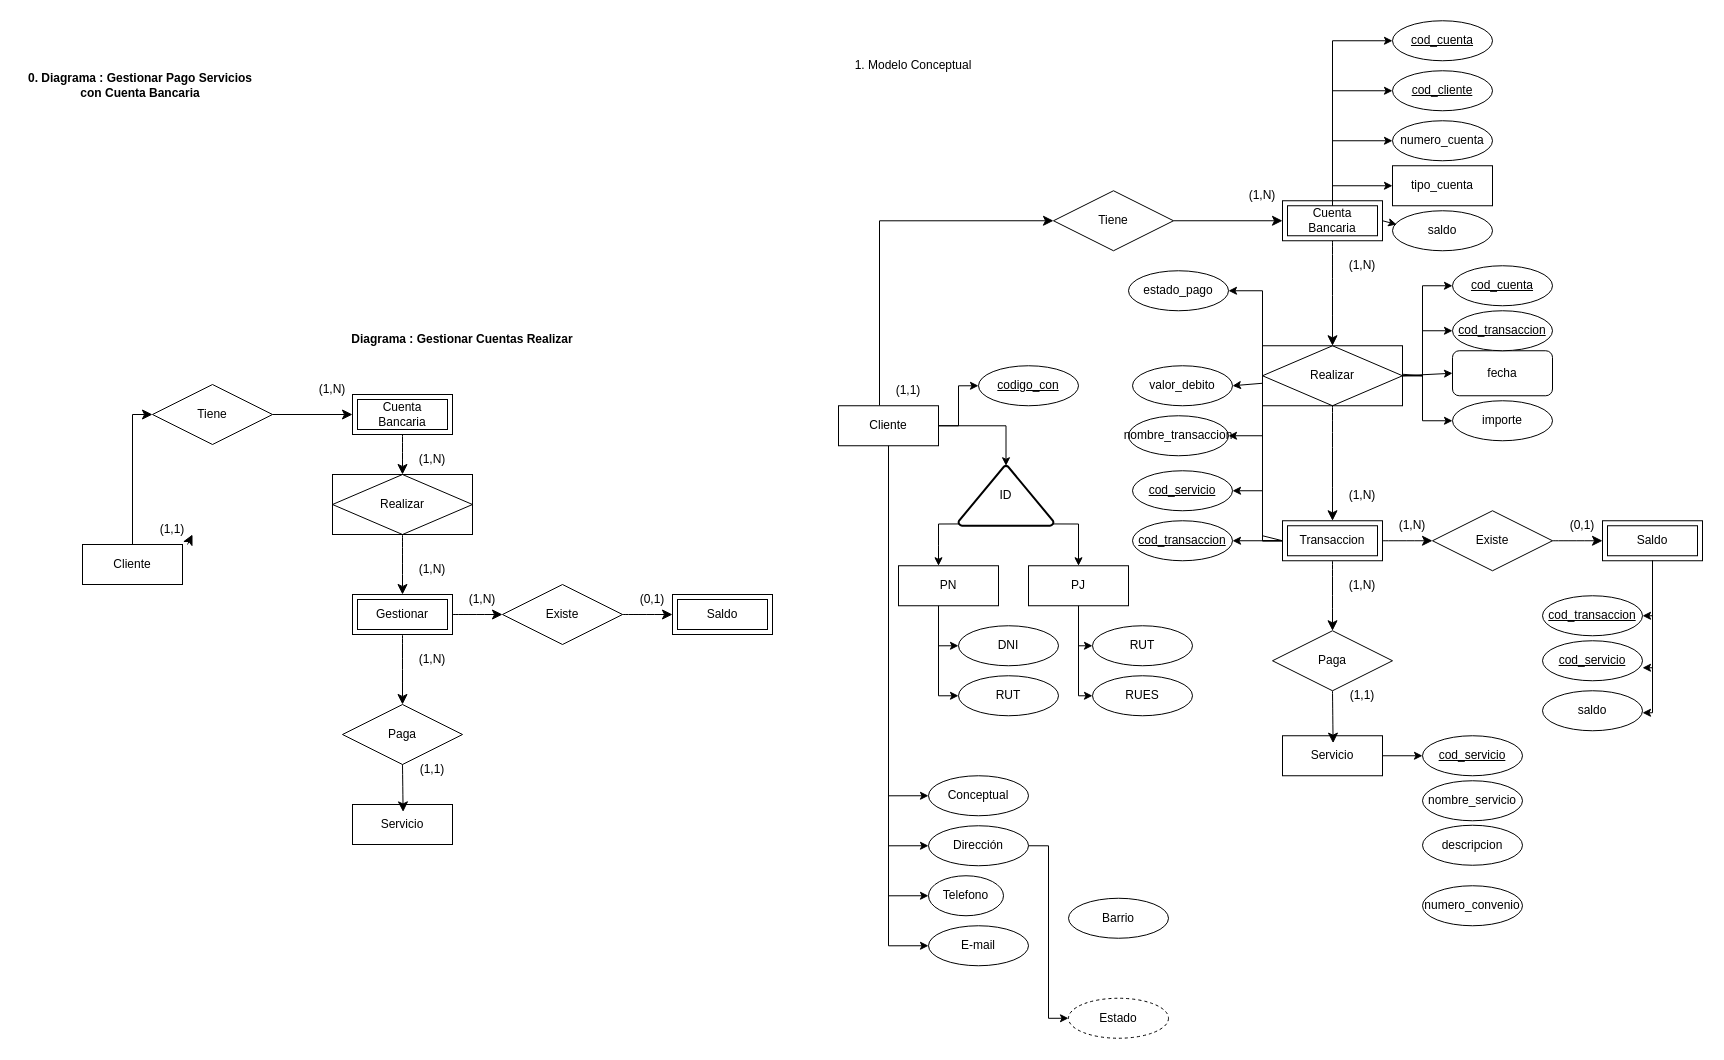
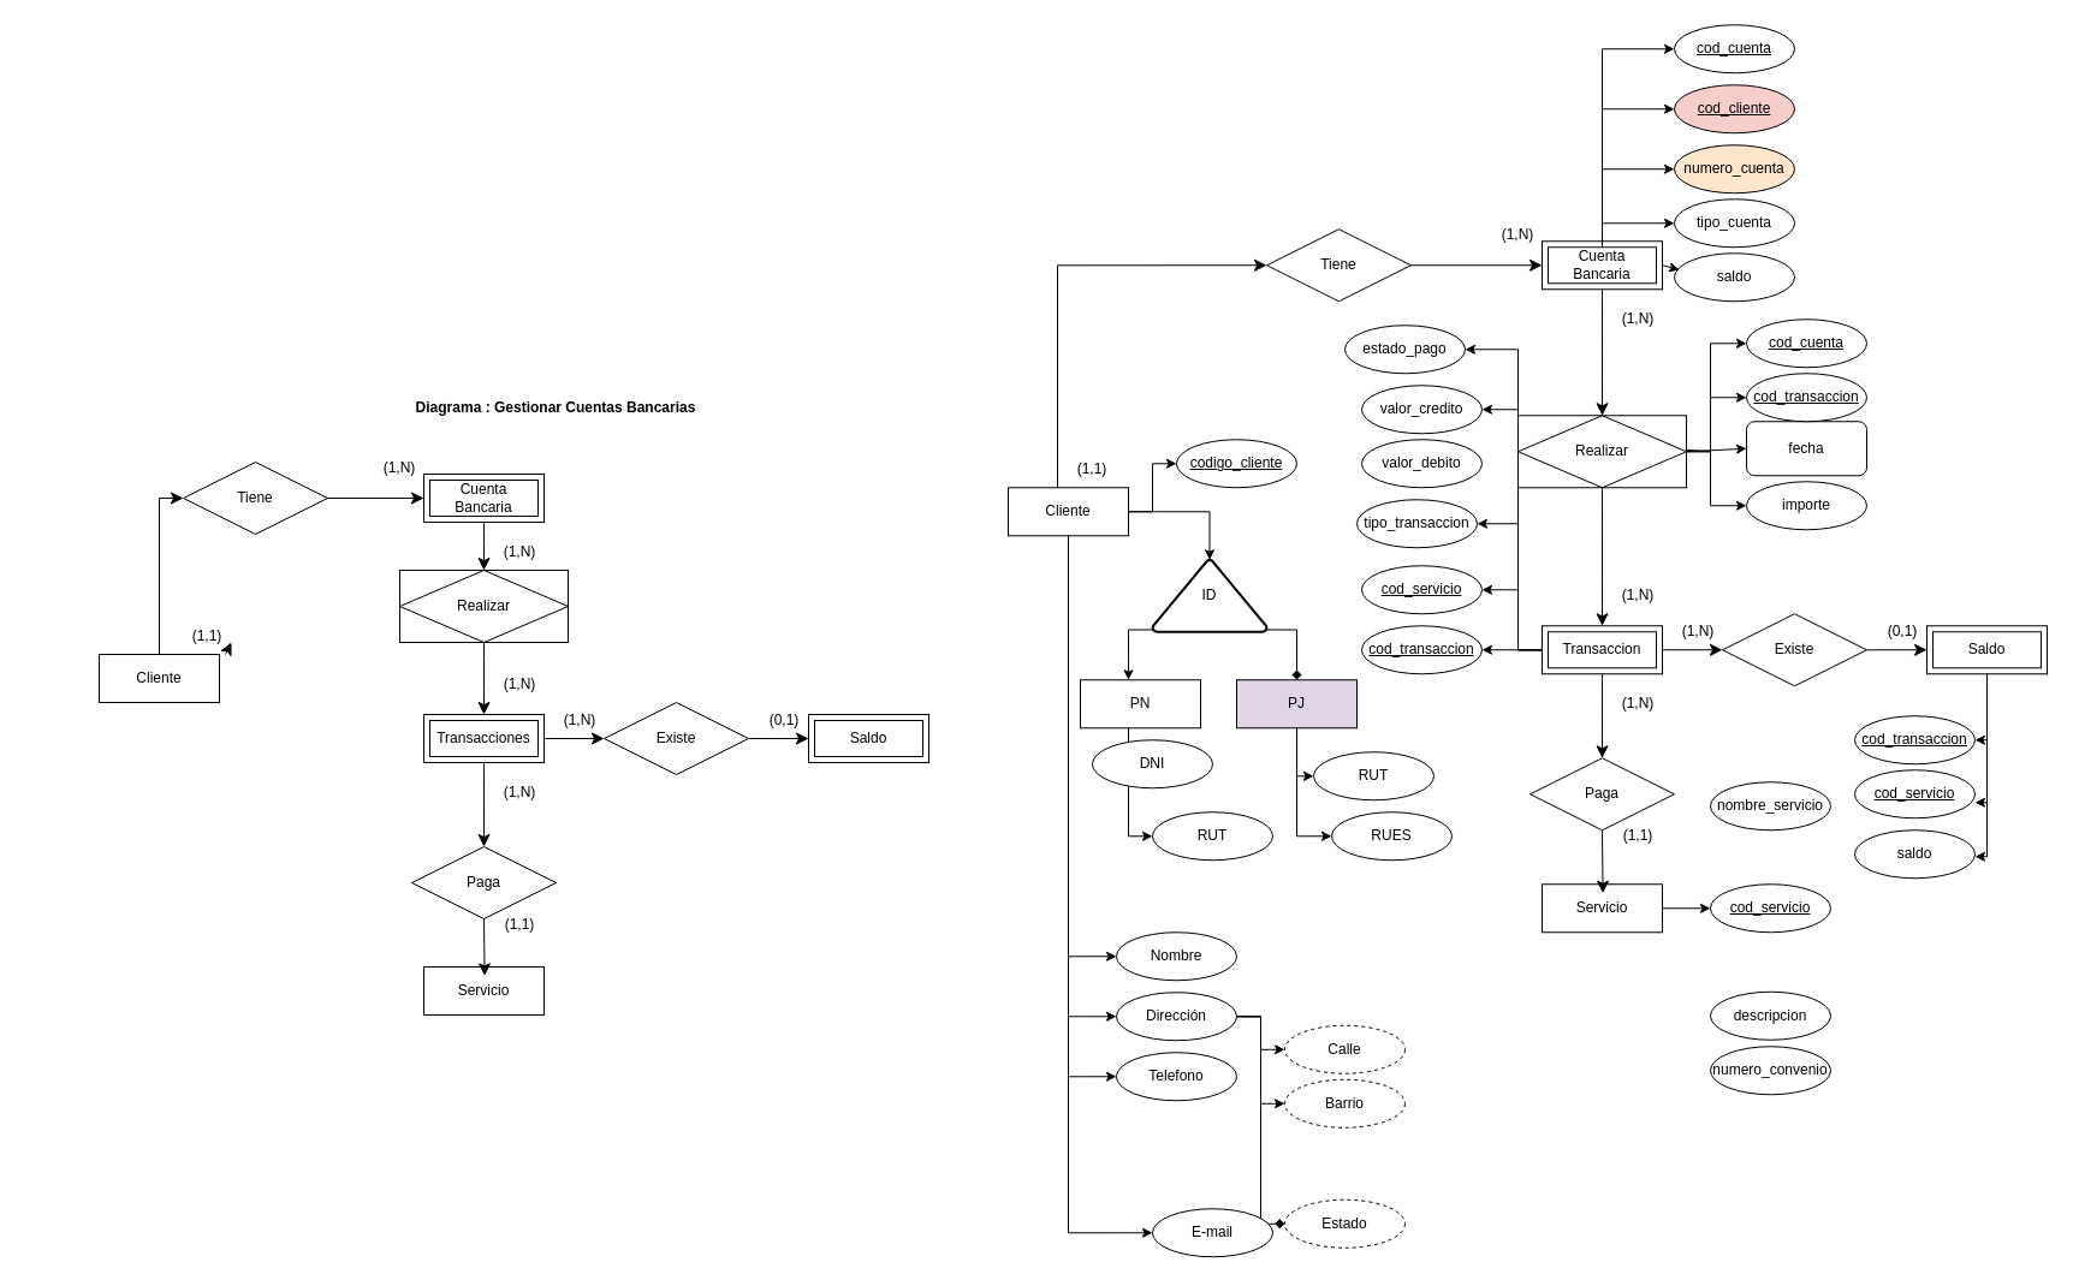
- <mxCell id="30" value="1. Modelo Conceptual" style="text;strokeColor=none;align=center;fillColor=none;html=1;verticalAlign=middle;whiteSpace=wrap;rounded=0;" vertex="1" parent="1"><mxGeometry x="838" y="50" width="150" height="30" as="geometry" /></mxCell>
- <mxCell id="2" value="0. Diagrama : Gestionar Pago Servicios con Cuenta Bancaria" style="text;html=1;align=center;verticalAlign=middle;whiteSpace=wrap;rounded=0;fontStyle=1" vertex="1" parent="1"><mxGeometry x="20" y="70.25" width="240" height="30" as="geometry" /></mxCell>
- <mxCell id="108" value="cod_cliente" style="ellipse;whiteSpace=wrap;html=1;align=center;fontStyle=4;" vertex="1" parent="1"><mxGeometry x="1392" y="70.25" width="100" height="40" as="geometry" /></mxCell>
+ <mxCell id="108" value="cod_cliente" style="ellipse;whiteSpace=wrap;html=1;align=center;fontStyle=4;fillColor=#f8cecc;" vertex="1" parent="1"><mxGeometry x="1392" y="70.25" width="100" height="40" as="geometry" /></mxCell>
- <mxCell id="87" value="numero_cuenta" style="ellipse;whiteSpace=wrap;html=1;align=center;" vertex="1" parent="1"><mxGeometry x="1392" y="120.25" width="100" height="40" as="geometry" /></mxCell>
+ <mxCell id="87" value="numero_cuenta" style="ellipse;whiteSpace=wrap;html=1;align=center;fillColor=#ffe6cc;" vertex="1" parent="1"><mxGeometry x="1392" y="120.25" width="100" height="40" as="geometry" /></mxCell>
- <mxCell id="88" value="tipo_cuenta" style="whiteSpace=wrap;html=1;align=center;rounded=0;" vertex="1" parent="1"><mxGeometry x="1392" y="165.25" width="100" height="40" as="geometry" /></mxCell>
+ <mxCell id="88" value="tipo_cuenta" style="ellipse;whiteSpace=wrap;html=1;align=center;" vertex="1" parent="1"><mxGeometry x="1392" y="165.25" width="100" height="40" as="geometry" /></mxCell>
- <mxCell id="123" value="estado_pago" style="ellipse;whiteSpace=wrap;html=1;align=center;" vertex="1" parent="1"><mxGeometry x="1128" y="270.25" width="100" height="40" as="geometry" /></mxCell>
+ <mxCell id="123" value="estado_pago" style="ellipse;whiteSpace=wrap;html=1;align=center;" vertex="1" parent="1"><mxGeometry x="1118" y="270.25" width="100" height="40" as="geometry" /></mxCell>
- <mxCell id="29" value="Diagrama : Gestionar Cuentas Realizar" style="text;html=1;align=center;verticalAlign=middle;whiteSpace=wrap;rounded=0;fontStyle=1" vertex="1" parent="1"><mxGeometry x="342" y="324" width="240" height="30" as="geometry" /></mxCell>
+ <mxCell id="29" value="Diagrama : Gestionar Cuentas Bancarias" style="text;html=1;align=center;verticalAlign=middle;whiteSpace=wrap;rounded=0;fontStyle=1" vertex="1" parent="1"><mxGeometry x="342" y="324" width="240" height="30" as="geometry" /></mxCell>
+ <mxCell id="117" value="valor_credito" style="ellipse;whiteSpace=wrap;html=1;align=center;" vertex="1" parent="1"><mxGeometry x="1132" y="320.25" width="100" height="40" as="geometry" /></mxCell>
+ <mxCell id="125" value="" style="endArrow=classic;html=1;rounded=0;exitX=0;exitY=0.5;exitDx=0;exitDy=0;entryX=1;entryY=0.5;entryDx=0;entryDy=0;" edge="1" parent="1" source="36" target="117"><mxGeometry width="50" height="50" relative="1" as="geometry"><mxPoint x="1282" y="522.75" as="sourcePoint" /><mxPoint x="1232" y="367.75" as="targetPoint" /><Array as="points"><mxPoint x="1262" y="540.25" /><mxPoint x="1262" y="340.25" /></Array></mxGeometry></mxCell>
- <mxCell id="124" value="" style="endArrow=classic;html=1;rounded=0;exitX=0;exitY=0.5;exitDx=0;exitDy=0;entryX=1;entryY=0.5;entryDx=0;entryDy=0;" edge="1" parent="1" source="36" target="116"><mxGeometry width="50" height="50" relative="1" as="geometry"><mxPoint x="1282" y="487.75" as="sourcePoint" /><mxPoint x="1228" y="382.75" as="targetPoint" /><Array as="points"><mxPoint x="1262" y="535.25" /><mxPoint x="1262" y="382.75" /></Array></mxGeometry></mxCell>
- <mxCell id="85" value="codigo_con" style="ellipse;whiteSpace=wrap;html=1;align=center;fontStyle=4;labelBackgroundColor=none;" vertex="1" parent="1"><mxGeometry x="978" y="365.25" width="100" height="40" as="geometry" /></mxCell>
+ <mxCell id="85" value="codigo_cliente" style="ellipse;whiteSpace=wrap;html=1;align=center;fontStyle=4;labelBackgroundColor=none;" vertex="1" parent="1"><mxGeometry x="978" y="365.25" width="100" height="40" as="geometry" /></mxCell>
- <mxCell id="102" value="nombre_transaccion" style="ellipse;whiteSpace=wrap;html=1;align=center;" vertex="1" parent="1"><mxGeometry x="1128" y="415.25" width="100" height="40" as="geometry" /></mxCell>
+ <mxCell id="102" value="tipo_transaccion" style="ellipse;whiteSpace=wrap;html=1;align=center;" vertex="1" parent="1"><mxGeometry x="1128" y="415.25" width="100" height="40" as="geometry" /></mxCell>
- <mxCell id="71" style="edgeStyle=orthogonalEdgeStyle;rounded=0;orthogonalLoop=1;jettySize=auto;html=1;exitX=0.99;exitY=0.97;exitDx=0;exitDy=0;exitPerimeter=0;entryX=0.5;entryY=0;entryDx=0;entryDy=0;labelBackgroundColor=none;fontColor=default;" edge="1" parent="1" source="73" target="77"><mxGeometry relative="1" as="geometry" /></mxCell>
+ <mxCell id="71" style="edgeStyle=orthogonalEdgeStyle;rounded=0;orthogonalLoop=1;jettySize=auto;html=1;exitX=0.99;exitY=0.97;exitDx=0;exitDy=0;exitPerimeter=0;entryX=0.5;entryY=0;entryDx=0;entryDy=0;labelBackgroundColor=none;fontColor=default;endArrow=diamond;" edge="1" parent="1" source="73" target="77"><mxGeometry relative="1" as="geometry" /></mxCell>
- <mxCell id="77" value="PJ" style="whiteSpace=wrap;html=1;align=center;labelBackgroundColor=none;" vertex="1" parent="1"><mxGeometry x="1028" y="565.25" width="100" height="40" as="geometry" /></mxCell>
+ <mxCell id="77" value="PJ" style="whiteSpace=wrap;html=1;align=center;labelBackgroundColor=none;fillColor=#e1d5e7;" vertex="1" parent="1"><mxGeometry x="1028" y="565.25" width="100" height="40" as="geometry" /></mxCell>
- <mxCell id="9" value="Gestionar" style="shape=ext;margin=3;double=1;whiteSpace=wrap;html=1;align=center;" vertex="1" parent="1"><mxGeometry x="352" y="594" width="100" height="40" as="geometry" /></mxCell>
+ <mxCell id="9" value="Transacciones" style="shape=ext;margin=3;double=1;whiteSpace=wrap;html=1;align=center;" vertex="1" parent="1"><mxGeometry x="352" y="594" width="100" height="40" as="geometry" /></mxCell>
- <mxCell id="82" value="DNI" style="ellipse;whiteSpace=wrap;html=1;align=center;labelBackgroundColor=none;" vertex="1" parent="1"><mxGeometry x="958" y="625.25" width="100" height="40" as="geometry" /></mxCell>
+ <mxCell id="82" value="DNI" style="ellipse;whiteSpace=wrap;html=1;align=center;labelBackgroundColor=none;" vertex="1" parent="1"><mxGeometry x="908" y="615.25" width="100" height="40" as="geometry" /></mxCell>
- <mxCell id="83" value="RUES" style="ellipse;whiteSpace=wrap;html=1;align=center;labelBackgroundColor=none;" vertex="1" parent="1"><mxGeometry x="1092" y="675.25" width="100" height="40" as="geometry" /></mxCell>
+ <mxCell id="83" value="RUES" style="ellipse;whiteSpace=wrap;html=1;align=center;labelBackgroundColor=none;" vertex="1" parent="1"><mxGeometry x="1107" y="675.25" width="100" height="40" as="geometry" /></mxCell>
- <mxCell id="61" value="Conceptual" style="ellipse;whiteSpace=wrap;html=1;align=center;labelBackgroundColor=none;" vertex="1" parent="1"><mxGeometry x="928" y="775.25" width="100" height="40" as="geometry" /></mxCell>
+ <mxCell id="61" value="Nombre" style="ellipse;whiteSpace=wrap;html=1;align=center;labelBackgroundColor=none;" vertex="1" parent="1"><mxGeometry x="928" y="775.25" width="100" height="40" as="geometry" /></mxCell>
- <mxCell id="94" value="nombre_servicio" style="ellipse;whiteSpace=wrap;html=1;align=center;" vertex="1" parent="1"><mxGeometry x="1422" y="780.25" width="100" height="40" as="geometry" /></mxCell>
+ <mxCell id="94" value="nombre_servicio" style="ellipse;whiteSpace=wrap;html=1;align=center;" vertex="1" parent="1"><mxGeometry x="1422" y="650.25" width="100" height="40" as="geometry" /></mxCell>
+ <mxCell id="62" style="edgeStyle=orthogonalEdgeStyle;rounded=0;orthogonalLoop=1;jettySize=auto;html=1;exitX=1;exitY=0.5;exitDx=0;exitDy=0;entryX=0;entryY=0.5;entryDx=0;entryDy=0;labelBackgroundColor=none;fontColor=default;" edge="1" parent="1" source="65" target="68"><mxGeometry relative="1" as="geometry" /></mxCell>
+ <mxCell id="68" value="Calle" style="ellipse;whiteSpace=wrap;html=1;align=center;dashed=1;labelBackgroundColor=none;" vertex="1" parent="1"><mxGeometry x="1068" y="852.75" width="100" height="40" as="geometry" /></mxCell>
- <mxCell id="66" value="Telefono" style="ellipse;whiteSpace=wrap;html=1;align=center;labelBackgroundColor=none;" vertex="1" parent="1"><mxGeometry x="928" y="875.25" width="75" height="40" as="geometry" /></mxCell>
+ <mxCell id="66" value="Telefono" style="ellipse;whiteSpace=wrap;html=1;align=center;labelBackgroundColor=none;" vertex="1" parent="1"><mxGeometry x="928" y="875.25" width="100" height="40" as="geometry" /></mxCell>
- <mxCell id="96" value="numero_convenio" style="ellipse;whiteSpace=wrap;html=1;align=center;" vertex="1" parent="1"><mxGeometry x="1422" y="885.25" width="100" height="40" as="geometry" /></mxCell>
+ <mxCell id="96" value="numero_convenio" style="ellipse;whiteSpace=wrap;html=1;align=center;" vertex="1" parent="1"><mxGeometry x="1422" y="870.25" width="100" height="40" as="geometry" /></mxCell>
+ <mxCell id="63" style="edgeStyle=orthogonalEdgeStyle;rounded=0;orthogonalLoop=1;jettySize=auto;html=1;exitX=1;exitY=0.5;exitDx=0;exitDy=0;entryX=0;entryY=0.5;entryDx=0;entryDy=0;labelBackgroundColor=none;fontColor=default;" edge="1" parent="1" source="65" target="69"><mxGeometry relative="1" as="geometry" /></mxCell>
- <mxCell id="69" value="Barrio" style="ellipse;whiteSpace=wrap;html=1;align=center;dashed=0;labelBackgroundColor=none;" vertex="1" parent="1"><mxGeometry x="1068" y="897.75" width="100" height="40" as="geometry" /></mxCell>
+ <mxCell id="69" value="Barrio" style="ellipse;whiteSpace=wrap;html=1;align=center;dashed=1;labelBackgroundColor=none;" vertex="1" parent="1"><mxGeometry x="1068" y="897.75" width="100" height="40" as="geometry" /></mxCell>
- <mxCell id="67" value="E-mail" style="ellipse;whiteSpace=wrap;html=1;align=center;labelBackgroundColor=none;" vertex="1" parent="1"><mxGeometry x="928" y="925.25" width="100" height="40" as="geometry" /></mxCell>
+ <mxCell id="67" value="E-mail" style="ellipse;whiteSpace=wrap;html=1;align=center;labelBackgroundColor=none;" vertex="1" parent="1"><mxGeometry x="958" y="1005.25" width="100" height="40" as="geometry" /></mxCell>
- <mxCell id="64" style="edgeStyle=orthogonalEdgeStyle;rounded=0;orthogonalLoop=1;jettySize=auto;html=1;exitX=1;exitY=0.5;exitDx=0;exitDy=0;entryX=0;entryY=0.5;entryDx=0;entryDy=0;labelBackgroundColor=none;fontColor=default;" edge="1" parent="1" source="65" target="70"><mxGeometry relative="1" as="geometry" /></mxCell>
+ <mxCell id="64" style="edgeStyle=orthogonalEdgeStyle;rounded=0;orthogonalLoop=1;jettySize=auto;html=1;exitX=1;exitY=0.5;exitDx=0;exitDy=0;entryX=0;entryY=0.5;entryDx=0;entryDy=0;labelBackgroundColor=none;fontColor=default;endArrow=diamond;" edge="1" parent="1" source="65" target="70"><mxGeometry relative="1" as="geometry" /></mxCell>
